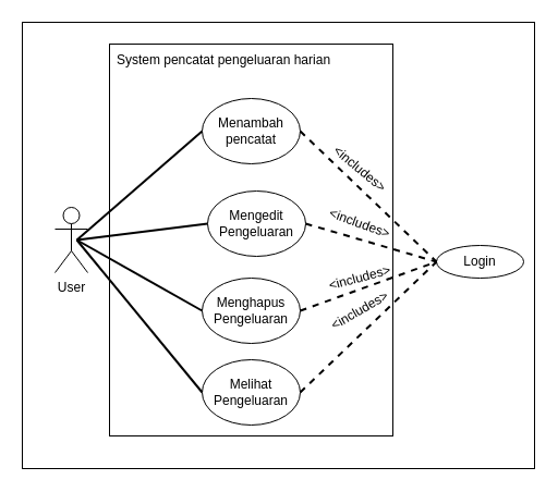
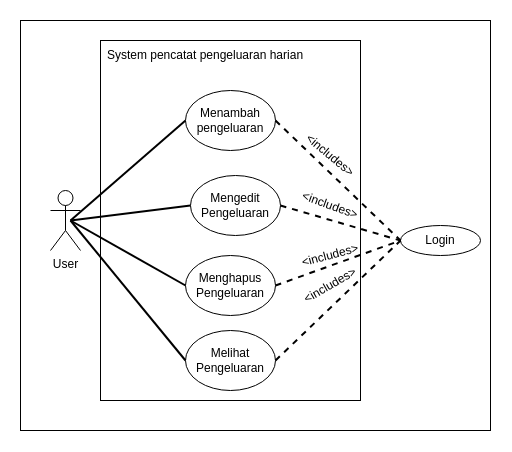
- <mxCell id="6" value="Menambah pencatat" style="ellipse;whiteSpace=wrap;html=1;" vertex="1" parent="1"><mxGeometry x="185" y="90" width="90" height="60" as="geometry" /></mxCell>
+ <mxCell id="6" value="Menambah pengeluaran" style="ellipse;whiteSpace=wrap;html=1;" vertex="1" parent="1"><mxGeometry x="185" y="90" width="90" height="60" as="geometry" /></mxCell>
